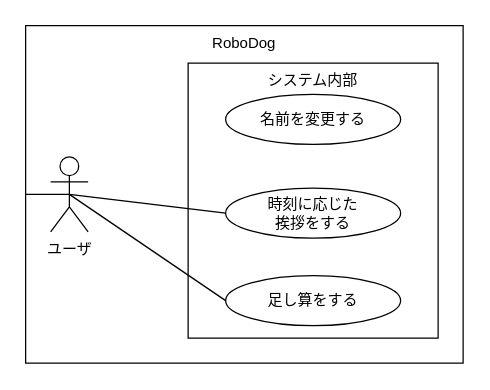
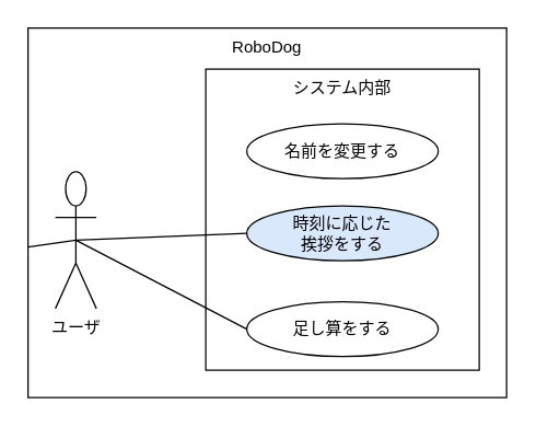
- <mxCell id="5" value="名前を変更する" style="ellipse;whiteSpace=wrap;html=1;" vertex="1" parent="1"><mxGeometry x="180" y="75" width="140" height="40" as="geometry" /></mxCell>
+ <mxCell id="5" value="名前を変更する" style="ellipse;whiteSpace=wrap;html=1;" vertex="1" parent="1"><mxGeometry x="180" y="90" width="140" height="40" as="geometry" /></mxCell>
- <mxCell id="3" value="ユーザ" style="shape=umlActor;verticalLabelPosition=bottom;verticalAlign=top;html=1;" vertex="1" parent="1"><mxGeometry x="40" y="125" width="30" height="60" as="geometry" /></mxCell>
+ <mxCell id="3" value="ユーザ" style="shape=umlActor;verticalLabelPosition=bottom;verticalAlign=top;html=1;" vertex="1" parent="1"><mxGeometry x="40" y="125" width="30" height="100" as="geometry" /></mxCell>
- <mxCell id="6" value="時刻に応じた&lt;br&gt;挨拶をする" style="ellipse;whiteSpace=wrap;html=1;" vertex="1" parent="1"><mxGeometry x="180" y="150" width="140" height="40" as="geometry" /></mxCell>
+ <mxCell id="6" value="時刻に応じた&lt;br&gt;挨拶をする" style="ellipse;whiteSpace=wrap;html=1;fillColor=#dae8fc;" vertex="1" parent="1"><mxGeometry x="180" y="150" width="140" height="40" as="geometry" /></mxCell>
